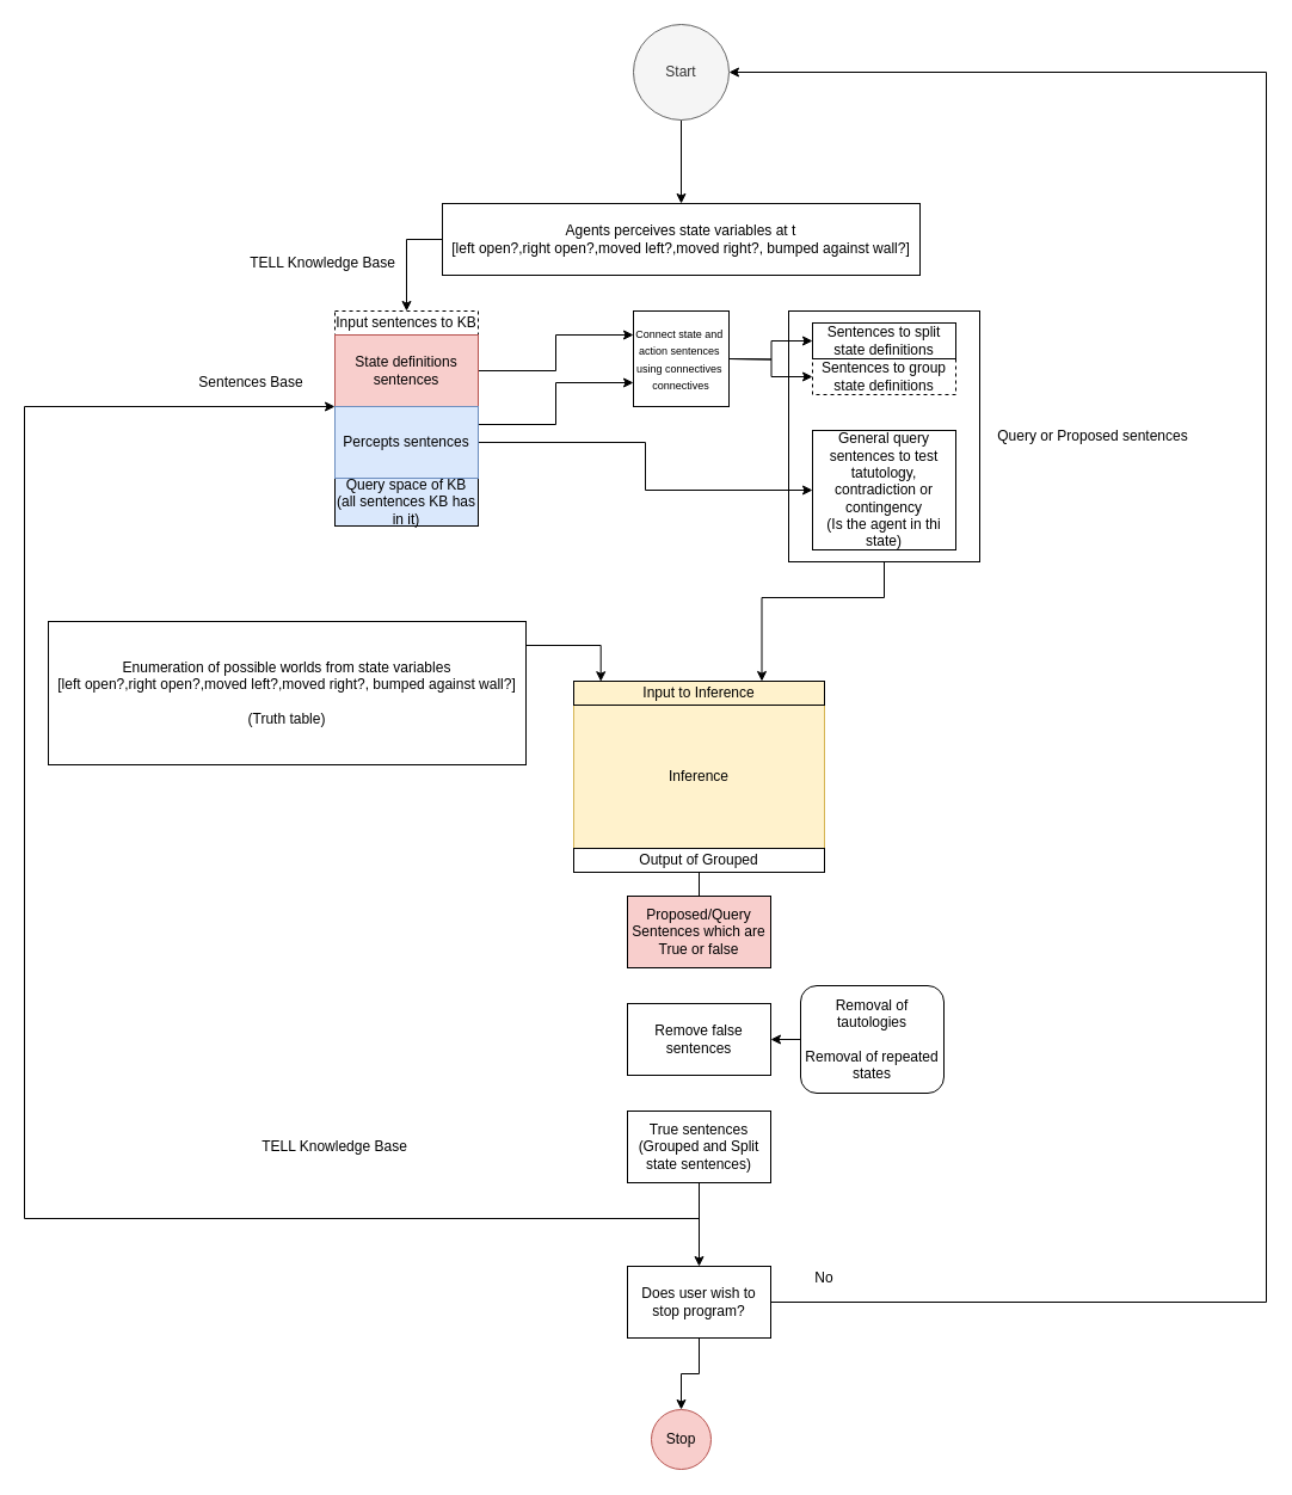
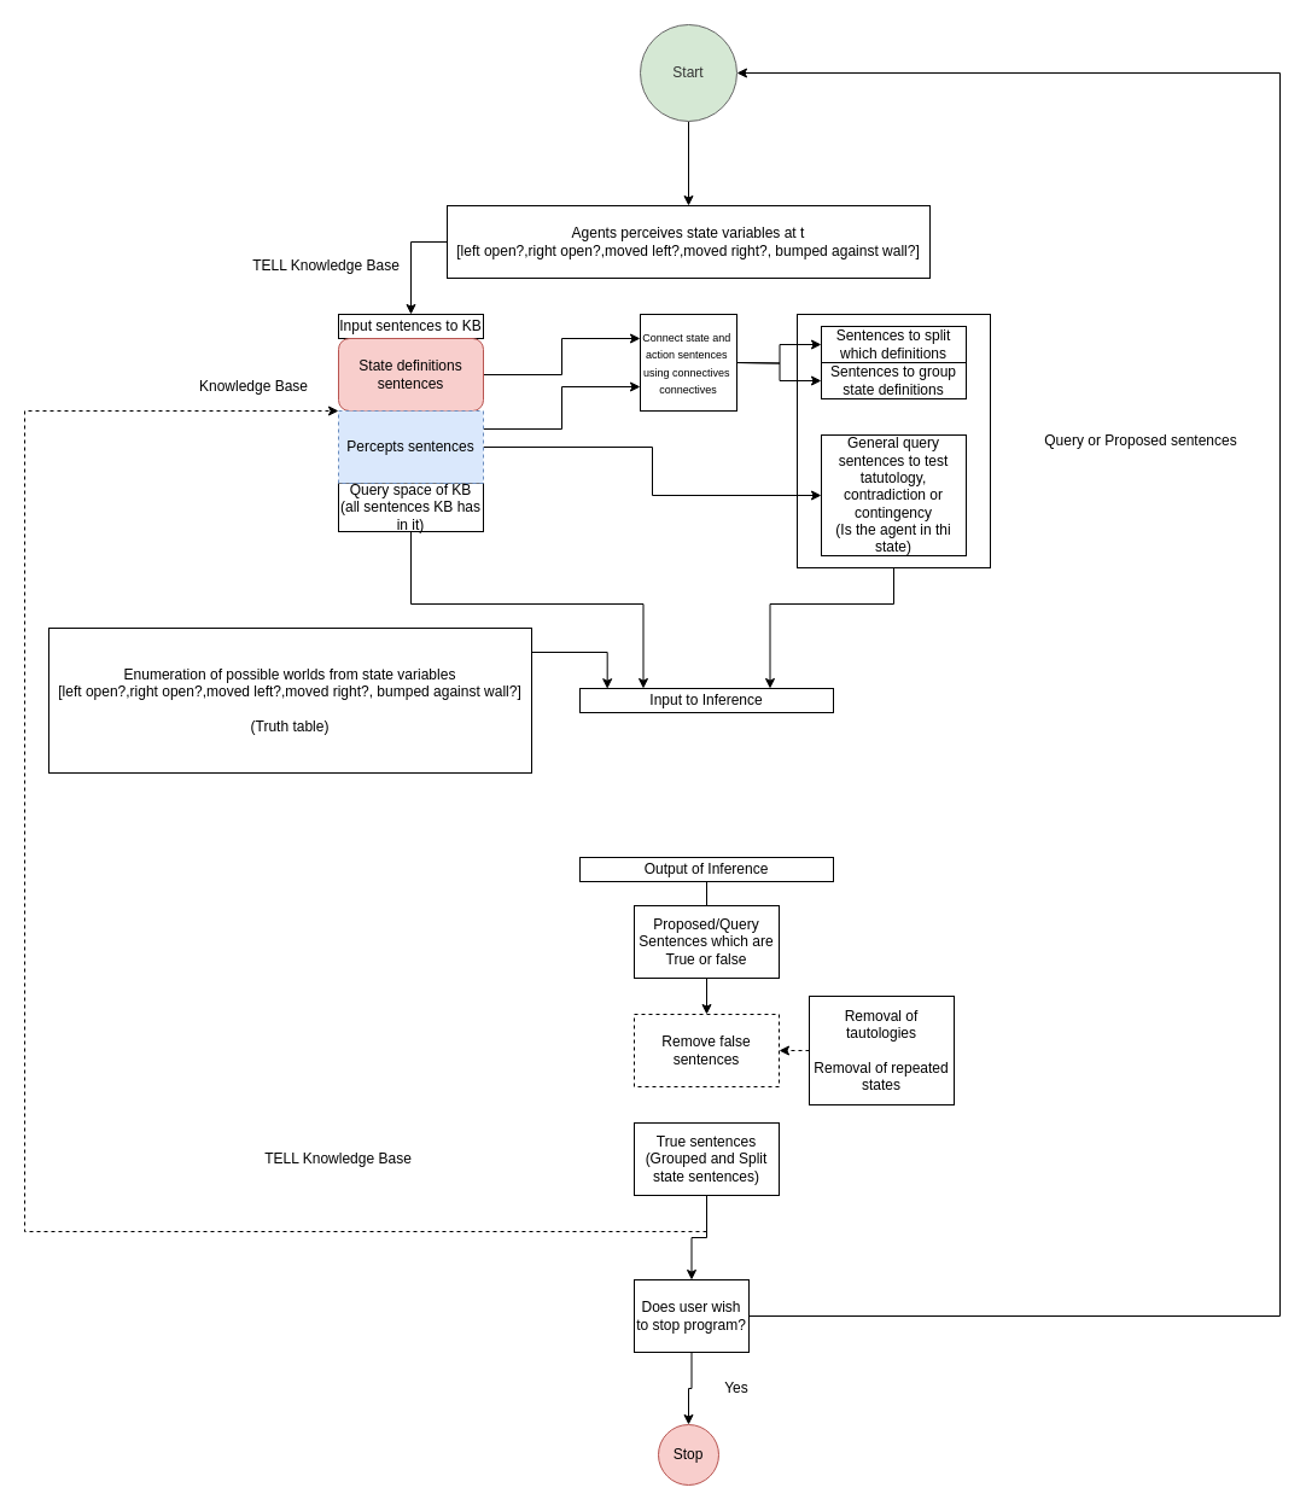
- <mxCell id="5" value="Start" style="ellipse;whiteSpace=wrap;html=1;aspect=fixed;fillColor=#f5f5f5;strokeColor=#666666;fontColor=#333333;" vertex="1" parent="1"><mxGeometry x="530" y="20" width="80" height="80" as="geometry" /></mxCell>
+ <mxCell id="5" value="Start" style="ellipse;whiteSpace=wrap;html=1;aspect=fixed;fillColor=#d5e8d4;strokeColor=#666666;fontColor=#333333;" vertex="1" parent="1"><mxGeometry x="530" y="20" width="80" height="80" as="geometry" /></mxCell>
- <mxCell id="13" value="Input sentences to KB" style="rounded=0;whiteSpace=wrap;html=1;dashed=1;" vertex="1" parent="1"><mxGeometry x="280" y="260" width="120" height="20" as="geometry" /></mxCell>
+ <mxCell id="13" value="Input sentences to KB" style="rounded=0;whiteSpace=wrap;html=1;" vertex="1" parent="1"><mxGeometry x="280" y="260" width="120" height="20" as="geometry" /></mxCell>
- <mxCell id="7" value="Sentences to split state definitions" style="rounded=0;whiteSpace=wrap;html=1;" vertex="1" parent="1"><mxGeometry x="680" y="270" width="120" height="30" as="geometry" /></mxCell>
+ <mxCell id="7" value="Sentences to split which definitions" style="rounded=0;whiteSpace=wrap;html=1;" vertex="1" parent="1"><mxGeometry x="680" y="270" width="120" height="30" as="geometry" /></mxCell>
- <mxCell id="22" value="State definitions sentences" style="rounded=0;whiteSpace=wrap;html=1;fillColor=#f8cecc;strokeColor=#b85450;" vertex="1" parent="1"><mxGeometry x="280" y="280" width="120" height="60" as="geometry" /></mxCell>
+ <mxCell id="22" value="State definitions sentences" style="whiteSpace=wrap;html=1;fillColor=#f8cecc;strokeColor=#b85450;rounded=1;" vertex="1" parent="1"><mxGeometry x="280" y="280" width="120" height="60" as="geometry" /></mxCell>
- <mxCell id="6" value="Sentences to group state definitions" style="rounded=0;whiteSpace=wrap;html=1;dashed=1;" vertex="1" parent="1"><mxGeometry x="680" y="300" width="120" height="30" as="geometry" /></mxCell>
+ <mxCell id="6" value="Sentences to group state definitions" style="rounded=0;whiteSpace=wrap;html=1;" vertex="1" parent="1"><mxGeometry x="680" y="300" width="120" height="30" as="geometry" /></mxCell>
- <mxCell id="8" value="Sentences Base" style="text;html=1;strokeColor=none;fillColor=none;align=center;verticalAlign=middle;whiteSpace=wrap;rounded=0;" vertex="1" parent="1"><mxGeometry x="160" y="310" width="100" height="20" as="geometry" /></mxCell>
+ <mxCell id="8" value="Knowledge Base" style="text;html=1;strokeColor=none;fillColor=none;align=center;verticalAlign=middle;whiteSpace=wrap;rounded=0;" vertex="1" parent="1"><mxGeometry x="160" y="310" width="100" height="20" as="geometry" /></mxCell>
- <mxCell id="9" value="Query or Proposed sentences" style="text;html=1;strokeColor=none;fillColor=none;align=center;verticalAlign=middle;whiteSpace=wrap;rounded=0;" vertex="1" parent="1"><mxGeometry x="830" y="355" width="170" height="20" as="geometry" /></mxCell>
+ <mxCell id="9" value="Query or Proposed sentences" style="text;html=1;strokeColor=none;fillColor=none;align=center;verticalAlign=middle;whiteSpace=wrap;rounded=0;" vertex="1" parent="1"><mxGeometry x="860" y="355" width="170" height="20" as="geometry" /></mxCell>
- <mxCell id="25" value="Percepts sentences" style="rounded=0;whiteSpace=wrap;html=1;fillColor=#dae8fc;strokeColor=#6c8ebf;" vertex="1" parent="1"><mxGeometry x="280" y="340" width="120" height="60" as="geometry" /></mxCell>
+ <mxCell id="25" value="Percepts sentences" style="rounded=0;whiteSpace=wrap;html=1;fillColor=#dae8fc;strokeColor=#6c8ebf;dashed=1;" vertex="1" parent="1"><mxGeometry x="280" y="340" width="120" height="60" as="geometry" /></mxCell>
- <mxCell id="15" value="Query space of KB (all sentences KB has in it)" style="rounded=0;whiteSpace=wrap;html=1;fillColor=#dae8fc;" vertex="1" parent="1"><mxGeometry x="280" y="400" width="120" height="40" as="geometry" /></mxCell>
+ <mxCell id="15" value="Query space of KB (all sentences KB has in it)" style="rounded=0;whiteSpace=wrap;html=1;" vertex="1" parent="1"><mxGeometry x="280" y="400" width="120" height="40" as="geometry" /></mxCell>
+ <mxCell id="14" style="edgeStyle=orthogonalEdgeStyle;rounded=0;orthogonalLoop=1;jettySize=auto;html=1;exitX=0.5;exitY=1;exitDx=0;exitDy=0;entryX=0.25;entryY=0;entryDx=0;entryDy=0;" edge="1" parent="1" source="15" target="16"><mxGeometry relative="1" as="geometry"><Array as="points"><mxPoint x="340" y="500" /><mxPoint x="532" y="500" /></Array></mxGeometry></mxCell>
- <mxCell id="16" value="Input to Inference" style="rounded=0;whiteSpace=wrap;html=1;fillColor=#fff2cc;" vertex="1" parent="1"><mxGeometry x="480" y="570" width="210" height="20" as="geometry" /></mxCell>
+ <mxCell id="16" value="Input to Inference" style="rounded=0;whiteSpace=wrap;html=1;" vertex="1" parent="1"><mxGeometry x="480" y="570" width="210" height="20" as="geometry" /></mxCell>
- <mxCell id="10" value="Inference" style="rounded=0;whiteSpace=wrap;html=1;fillColor=#fff2cc;strokeColor=#d6b656;" vertex="1" parent="1"><mxGeometry x="480" y="590" width="210" height="120" as="geometry" /></mxCell>
- <mxCell id="20" value="Output of Grouped" style="rounded=0;whiteSpace=wrap;html=1;" vertex="1" parent="1"><mxGeometry x="480" y="710" width="210" height="20" as="geometry" /></mxCell>
+ <mxCell id="20" value="Output of Inference" style="rounded=0;whiteSpace=wrap;html=1;" vertex="1" parent="1"><mxGeometry x="480" y="710" width="210" height="20" as="geometry" /></mxCell>
- <mxCell id="30" value="Proposed/Query Sentences which are True or false" style="rounded=0;whiteSpace=wrap;html=1;fillColor=#f8cecc;" vertex="1" parent="1"><mxGeometry x="525" y="750" width="120" height="60" as="geometry" /></mxCell>
+ <mxCell id="30" value="Proposed/Query Sentences which are True or false" style="rounded=0;whiteSpace=wrap;html=1;" vertex="1" parent="1"><mxGeometry x="525" y="750" width="120" height="60" as="geometry" /></mxCell>
+ <mxCell id="29" style="edgeStyle=orthogonalEdgeStyle;rounded=0;orthogonalLoop=1;jettySize=auto;html=1;exitX=0.5;exitY=1;exitDx=0;exitDy=0;entryX=0.5;entryY=0;entryDx=0;entryDy=0;" edge="1" parent="1" source="30" target="31"><mxGeometry relative="1" as="geometry" /></mxCell>
- <mxCell id="35" value="" style="endArrow=classic;html=1;entryX=0;entryY=1;entryDx=0;entryDy=0;exitX=0.5;exitY=1;exitDx=0;exitDy=0;rounded=0;" edge="1" parent="1" source="33" target="22"><mxGeometry width="50" height="50" relative="1" as="geometry"><mxPoint x="-70" y="480" as="sourcePoint" /><mxPoint x="-20" y="430" as="targetPoint" /><Array as="points"><mxPoint x="585" y="1020" /><mxPoint x="20" y="1020" /><mxPoint x="20" y="340" /></Array></mxGeometry></mxCell>
+ <mxCell id="35" value="" style="endArrow=classic;html=1;entryX=0;entryY=1;entryDx=0;entryDy=0;exitX=0.5;exitY=1;exitDx=0;exitDy=0;rounded=0;dashed=1;" edge="1" parent="1" source="33" target="22"><mxGeometry width="50" height="50" relative="1" as="geometry"><mxPoint x="-70" y="480" as="sourcePoint" /><mxPoint x="-20" y="430" as="targetPoint" /><Array as="points"><mxPoint x="585" y="1020" /><mxPoint x="20" y="1020" /><mxPoint x="20" y="340" /></Array></mxGeometry></mxCell>
- <mxCell id="31" value="Remove false sentences" style="rounded=0;whiteSpace=wrap;html=1;" vertex="1" parent="1"><mxGeometry x="525" y="840" width="120" height="60" as="geometry" /></mxCell>
+ <mxCell id="31" value="Remove false sentences" style="rounded=0;whiteSpace=wrap;html=1;dashed=1;" vertex="1" parent="1"><mxGeometry x="525" y="840" width="120" height="60" as="geometry" /></mxCell>
- <mxCell id="26" value="" style="endArrow=classic;html=1;entryX=1;entryY=0.5;entryDx=0;entryDy=0;exitX=0;exitY=0.5;exitDx=0;exitDy=0;" edge="1" parent="1" source="27" target="31"><mxGeometry width="50" height="50" relative="1" as="geometry"><mxPoint x="770" y="650" as="sourcePoint" /><mxPoint x="820" y="640" as="targetPoint" /></mxGeometry></mxCell>
+ <mxCell id="26" value="" style="endArrow=classic;html=1;entryX=1;entryY=0.5;entryDx=0;entryDy=0;exitX=0;exitY=0.5;exitDx=0;exitDy=0;dashed=1;" edge="1" parent="1" source="27" target="31"><mxGeometry width="50" height="50" relative="1" as="geometry"><mxPoint x="770" y="650" as="sourcePoint" /><mxPoint x="820" y="640" as="targetPoint" /></mxGeometry></mxCell>
- <mxCell id="27" value="Removal of tautologies&lt;br&gt;&lt;br&gt;Removal of repeated states" style="whiteSpace=wrap;html=1;rounded=1;" vertex="1" parent="1"><mxGeometry x="670" y="825" width="120" height="90" as="geometry" /></mxCell>
+ <mxCell id="27" value="Removal of tautologies&lt;br&gt;&lt;br&gt;Removal of repeated states" style="rounded=0;whiteSpace=wrap;html=1;" vertex="1" parent="1"><mxGeometry x="670" y="825" width="120" height="90" as="geometry" /></mxCell>
- <mxCell id="45" value="No" style="text;html=1;strokeColor=none;fillColor=none;align=center;verticalAlign=middle;whiteSpace=wrap;rounded=0;" vertex="1" parent="1"><mxGeometry x="670" y="1060" width="40" height="20" as="geometry" /></mxCell>
- <mxCell id="41" value="Does user wish to stop program?" style="rounded=0;whiteSpace=wrap;html=1;" vertex="1" parent="1"><mxGeometry x="525" y="1060" width="120" height="60" as="geometry" /></mxCell>
+ <mxCell id="41" value="Does user wish to stop program?" style="rounded=0;whiteSpace=wrap;html=1;" vertex="1" parent="1"><mxGeometry x="525" y="1060" width="95" height="60" as="geometry" /></mxCell>
+ <mxCell id="43" value="Yes" style="text;html=1;strokeColor=none;fillColor=none;align=center;verticalAlign=middle;whiteSpace=wrap;rounded=0;" vertex="1" parent="1"><mxGeometry x="590" y="1140" width="40" height="20" as="geometry" /></mxCell>
